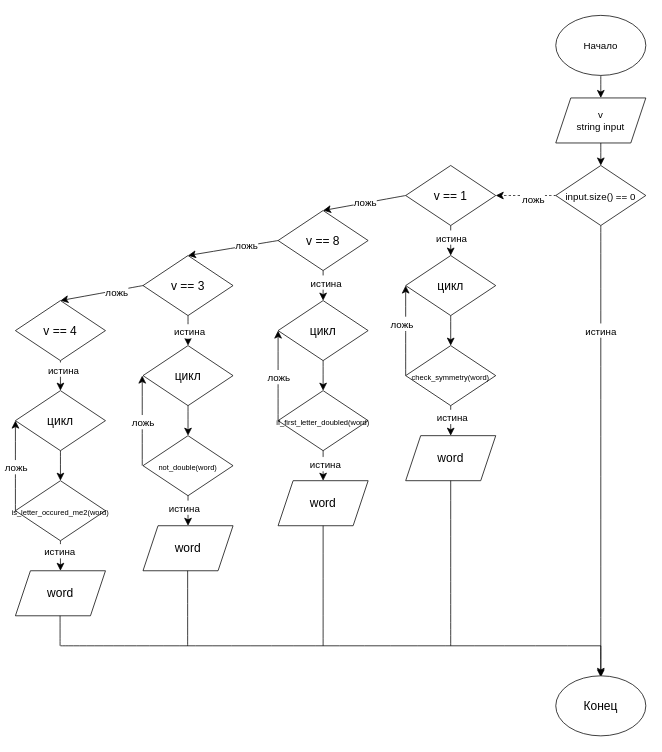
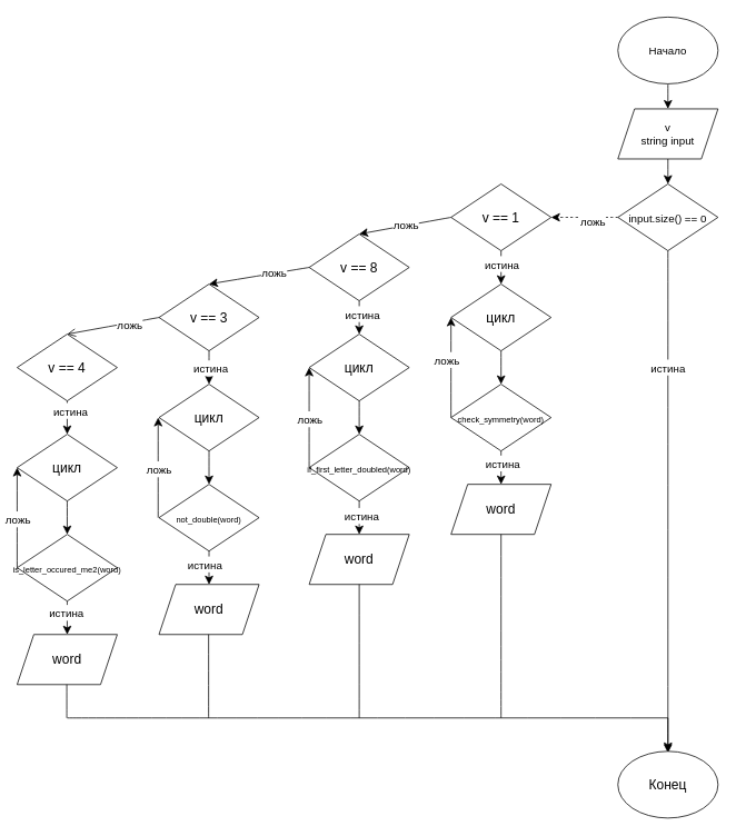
- <mxCell id="29" style="edgeStyle=none;curved=1;rounded=0;orthogonalLoop=1;jettySize=auto;html=1;entryX=0.5;entryY=0;entryDx=0;entryDy=0;fontSize=12;startSize=8;endSize=8;exitX=0;exitY=0.5;exitDx=0;exitDy=0;" edge="1" parent="1" source="33" target="37"><mxGeometry relative="1" as="geometry"><mxPoint x="140" y="380" as="sourcePoint" /></mxGeometry></mxCell>
+ <mxCell id="29" style="edgeStyle=none;curved=1;rounded=0;orthogonalLoop=1;jettySize=auto;html=1;entryX=0.5;entryY=0;entryDx=0;entryDy=0;fontSize=12;startSize=8;endSize=8;exitX=0;exitY=0.5;exitDx=0;exitDy=0;endArrow=open;" edge="1" parent="1" source="33" target="37"><mxGeometry relative="1" as="geometry"><mxPoint x="140" y="380" as="sourcePoint" /></mxGeometry></mxCell>
